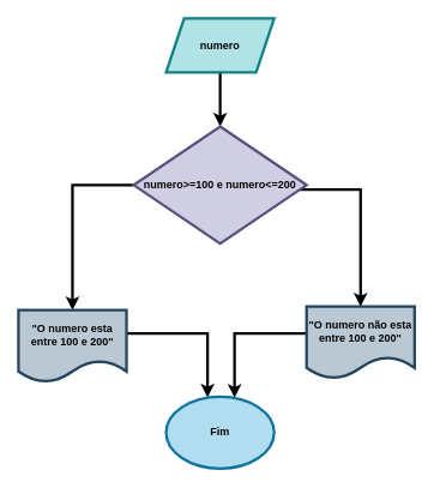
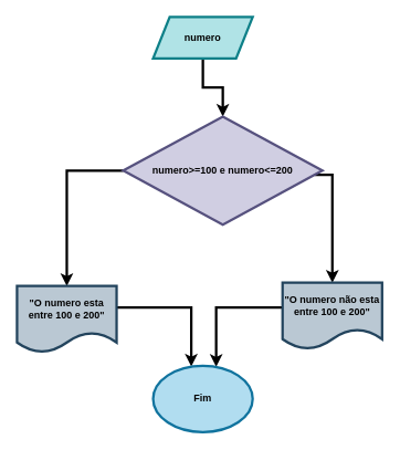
- <mxCell id="3" value="numero" style="shape=parallelogram;perimeter=parallelogramPerimeter;whiteSpace=wrap;html=1;fixedSize=1;strokeWidth=3;fontStyle=1;fillColor=#b0e3e6;strokeColor=#0e8088;" vertex="1" parent="1"><mxGeometry x="184" y="20" width="120" height="60" as="geometry" /></mxCell>
+ <mxCell id="3" value="numero" style="shape=parallelogram;perimeter=parallelogramPerimeter;whiteSpace=wrap;html=1;fixedSize=1;strokeWidth=3;fontStyle=1;fillColor=#b0e3e6;strokeColor=#0e8088;" vertex="1" parent="1"><mxGeometry x="184" y="20" width="120" height="50" as="geometry" /></mxCell>
- <mxCell id="6" value="numero&amp;gt;=100 e numero&amp;lt;=200" style="rhombus;whiteSpace=wrap;html=1;strokeWidth=3;fontStyle=1;fillColor=#d0cee2;strokeColor=#56517e;" vertex="1" parent="1"><mxGeometry x="148" y="140" width="192" height="130" as="geometry" /></mxCell>
+ <mxCell id="6" value="numero&amp;gt;=100 e numero&amp;lt;=200" style="rhombus;whiteSpace=wrap;html=1;strokeWidth=3;fontStyle=1;fillColor=#d0cee2;strokeColor=#56517e;" vertex="1" parent="1"><mxGeometry x="148" y="140" width="240" height="130" as="geometry" /></mxCell>
